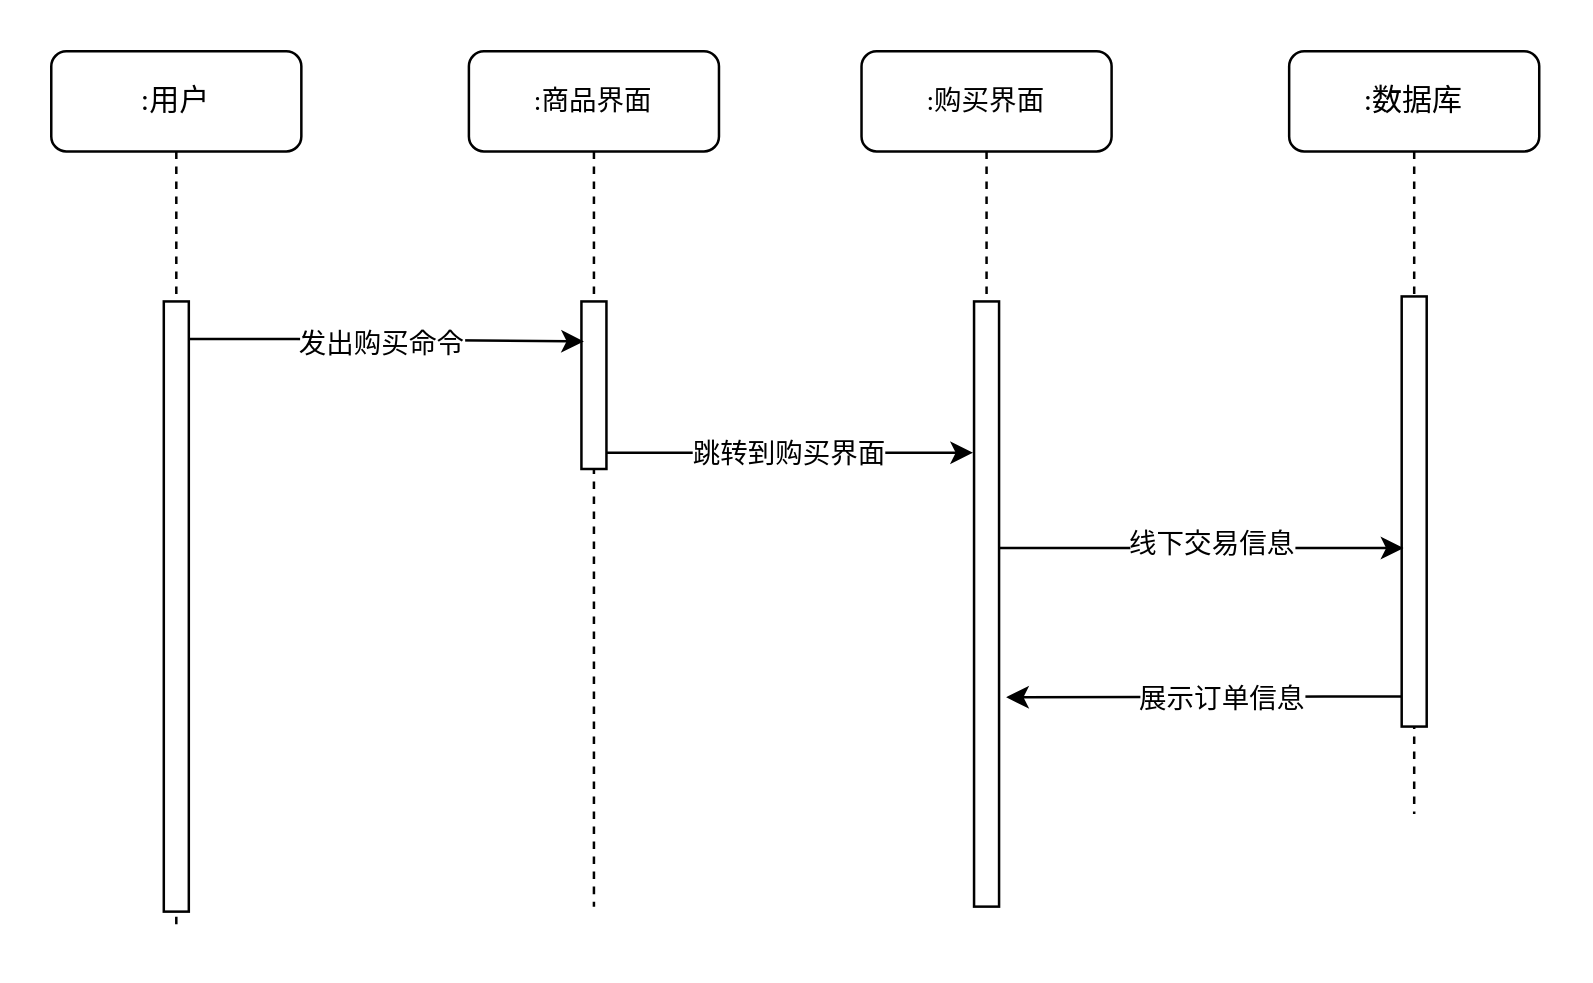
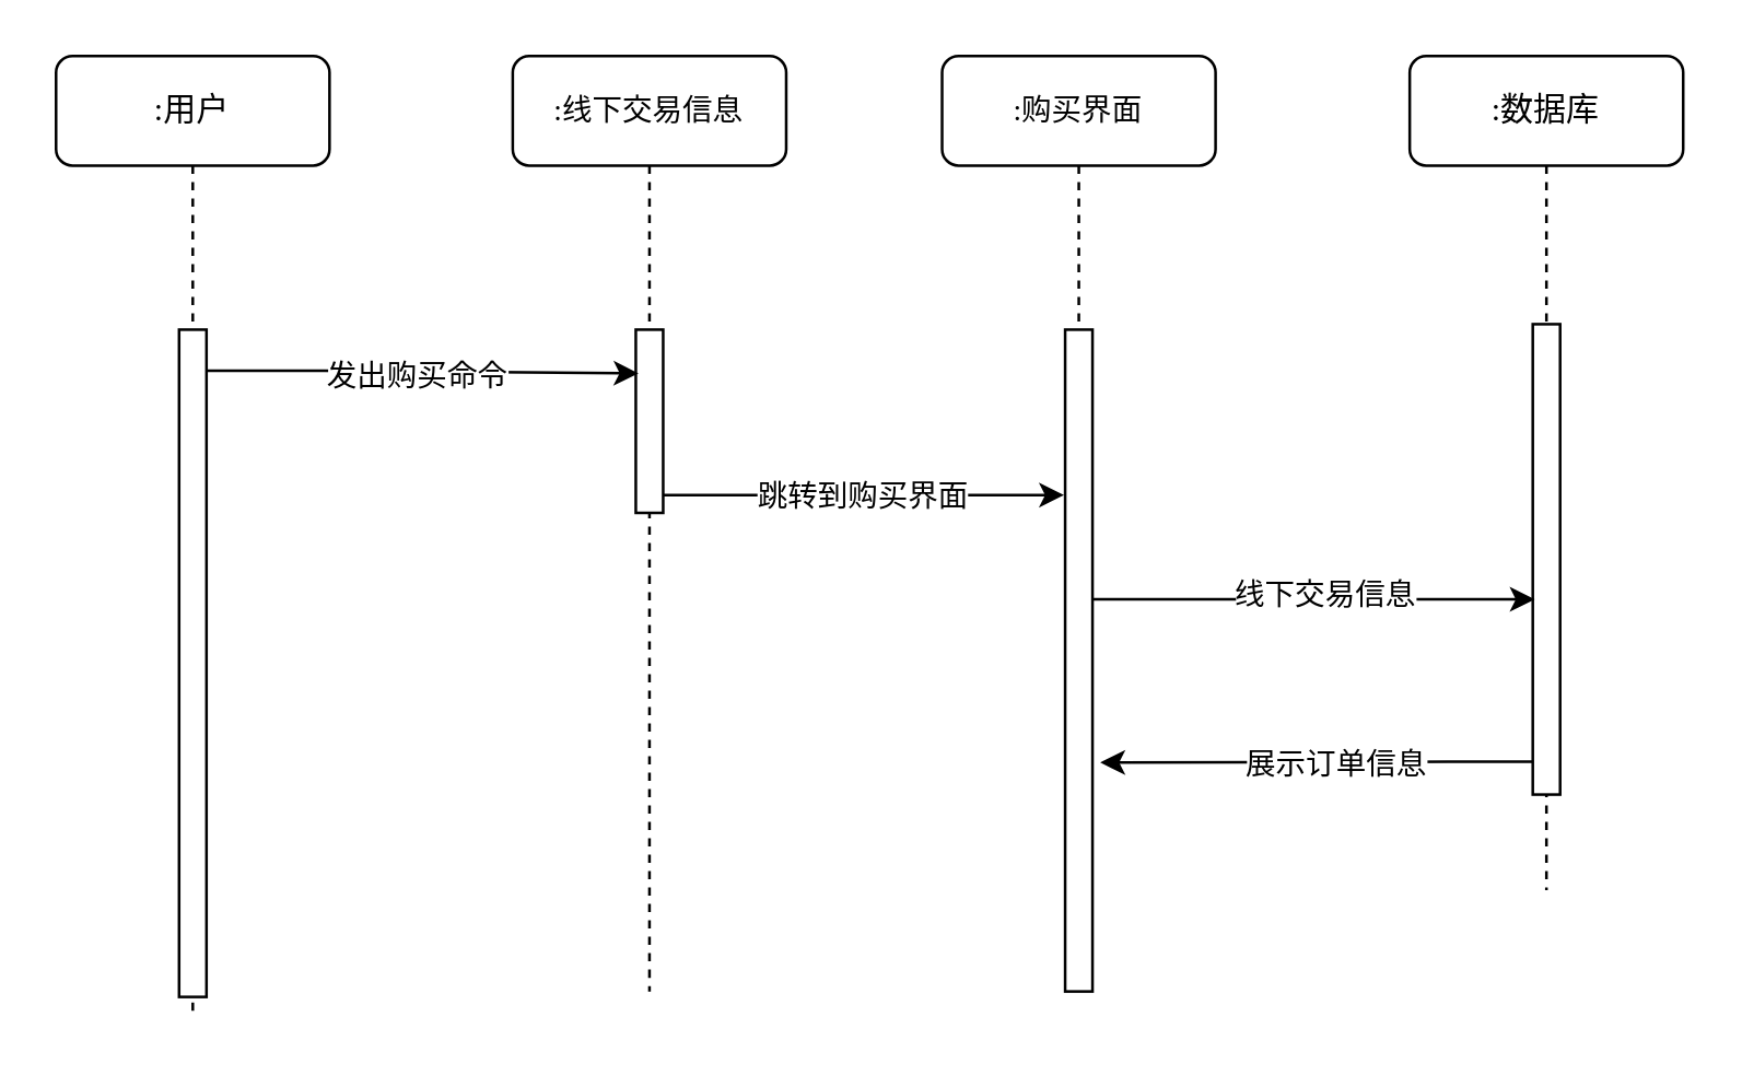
- <mxCell id="2" value="&lt;font style=&quot;font-size: 11px ; line-height: 1.2&quot;&gt;:商品界面&lt;/font&gt;" style="shape=umlLifeline;perimeter=lifelinePerimeter;whiteSpace=wrap;html=1;container=1;collapsible=0;recursiveResize=0;outlineConnect=0;rounded=1;shadow=0;comic=0;labelBackgroundColor=none;strokeWidth=1;fontFamily=Verdana;fontSize=12;align=center;" vertex="1" parent="1"><mxGeometry x="187" y="20" width="100" height="342" as="geometry" /></mxCell>
+ <mxCell id="2" value="&lt;font style=&quot;font-size: 11px ; line-height: 1.2&quot;&gt;:线下交易信息&lt;/font&gt;" style="shape=umlLifeline;perimeter=lifelinePerimeter;whiteSpace=wrap;html=1;container=1;collapsible=0;recursiveResize=0;outlineConnect=0;rounded=1;shadow=0;comic=0;labelBackgroundColor=none;strokeWidth=1;fontFamily=Verdana;fontSize=12;align=center;" vertex="1" parent="1"><mxGeometry x="187" y="20" width="100" height="342" as="geometry" /></mxCell>
